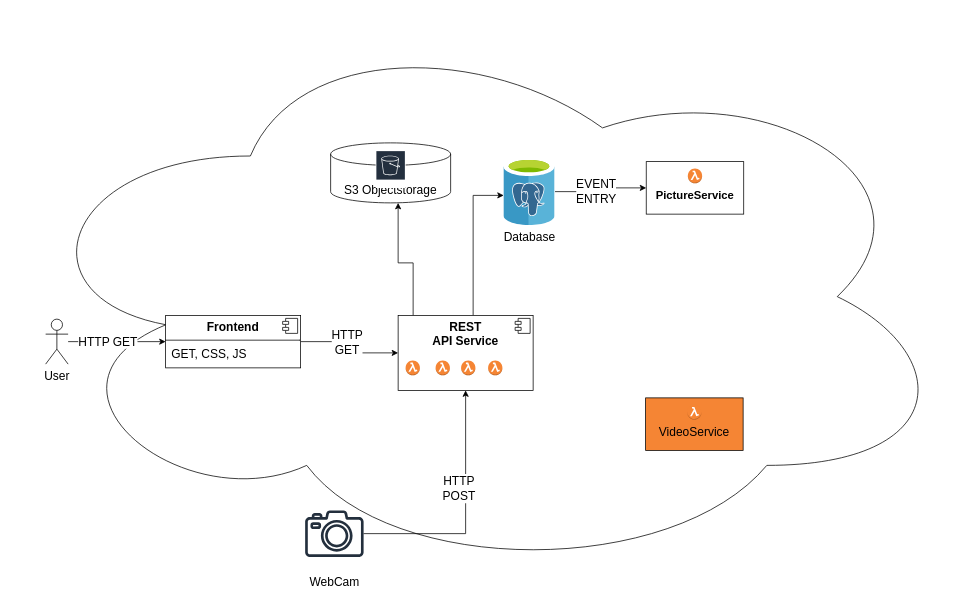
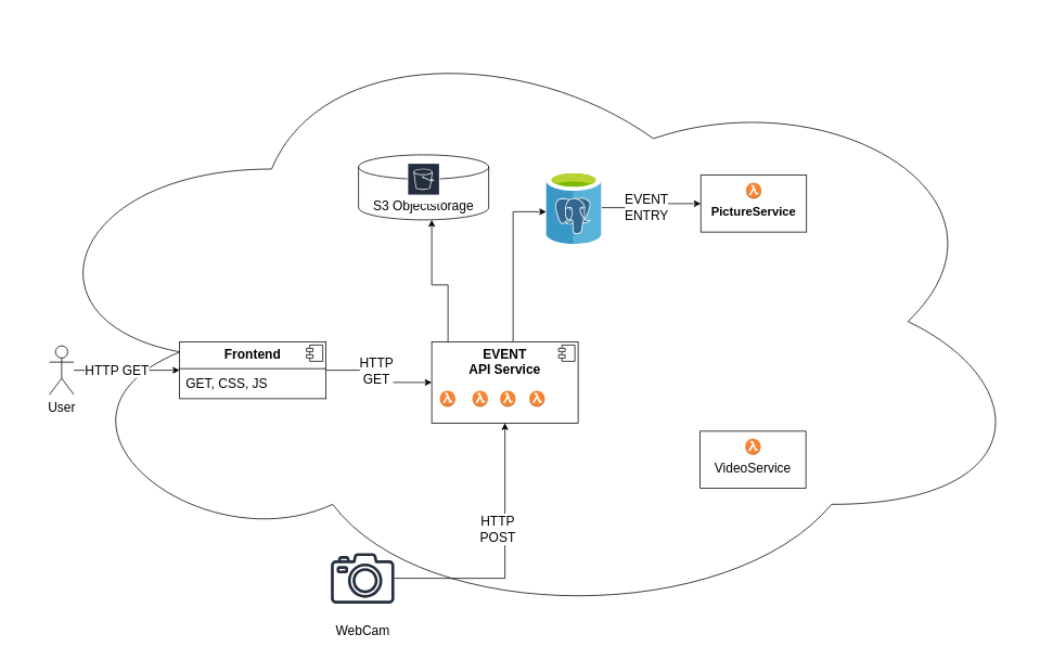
- <mxCell id="22" value="&lt;font style=&quot;font-size: 16px;&quot;&gt;Database&lt;/font&gt;" style="text;html=1;align=center;verticalAlign=middle;resizable=0;points=[];autosize=1;strokeColor=none;fillColor=none;" vertex="1" parent="20"><mxGeometry y="90" width="90" height="30" as="geometry" /></mxCell>
- <mxCell id="27" value="&lt;p style=&quot;margin: 6px 0px 0px; text-align: center; font-size: 16px;&quot;&gt;&lt;b&gt;REST &lt;br&gt;API Service&lt;/b&gt;&lt;/p&gt;" style="align=left;overflow=fill;html=1;dropTarget=0;whiteSpace=wrap;" vertex="1" parent="26"><mxGeometry width="180" height="100" as="geometry" /></mxCell>
+ <mxCell id="27" value="&lt;p style=&quot;margin: 6px 0px 0px; text-align: center; font-size: 16px;&quot;&gt;&lt;b&gt;EVENT &lt;br&gt;API Service&lt;/b&gt;&lt;/p&gt;" style="align=left;overflow=fill;html=1;dropTarget=0;whiteSpace=wrap;" vertex="1" parent="26"><mxGeometry width="180" height="100" as="geometry" /></mxCell>
- <mxCell id="36" value="&lt;div&gt;&lt;span style=&quot;font-size: 16px;&quot;&gt;&lt;br&gt;&lt;/span&gt;&lt;/div&gt;&lt;span style=&quot;font-size: 16px;&quot;&gt;VideoService&lt;/span&gt;" style="html=1;whiteSpace=wrap;fillColor=#f58534;" vertex="1" parent="35"><mxGeometry width="130" height="70" as="geometry" /></mxCell>
+ <mxCell id="36" value="&lt;div&gt;&lt;span style=&quot;font-size: 16px;&quot;&gt;&lt;br&gt;&lt;/span&gt;&lt;/div&gt;&lt;span style=&quot;font-size: 16px;&quot;&gt;VideoService&lt;/span&gt;" style="html=1;whiteSpace=wrap;" vertex="1" parent="35"><mxGeometry width="130" height="70" as="geometry" /></mxCell>
